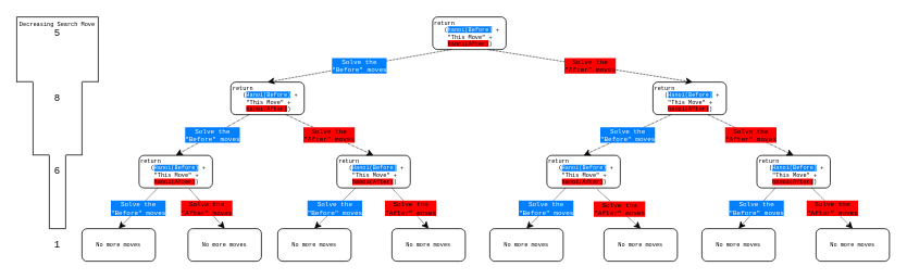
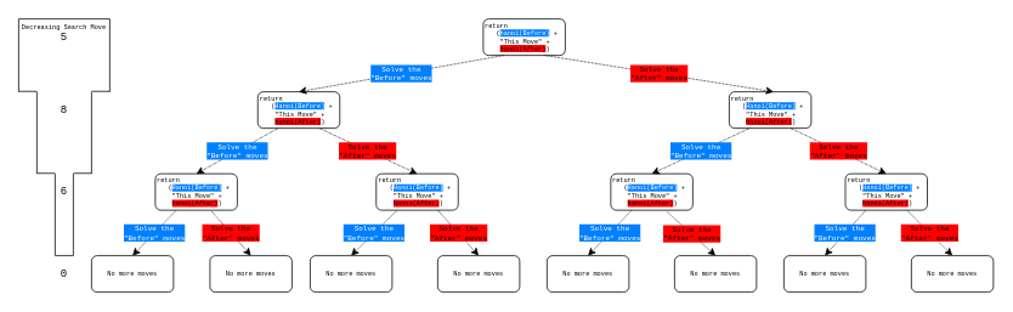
- <mxCell id="46" value="1" style="text;html=1;strokeColor=none;fillColor=none;align=center;verticalAlign=middle;whiteSpace=wrap;rounded=0;fontFamily=Courier New;fontSize=12;fontColor=#000000;" parent="1" vertex="1"><mxGeometry x="50" y="290" width="40" height="20" as="geometry" /></mxCell>
+ <mxCell id="46" value="0" style="text;html=1;strokeColor=none;fillColor=none;align=center;verticalAlign=middle;whiteSpace=wrap;rounded=0;fontFamily=Courier New;fontSize=12;fontColor=#000000;" parent="1" vertex="1"><mxGeometry x="50" y="290" width="40" height="20" as="geometry" /></mxCell>
